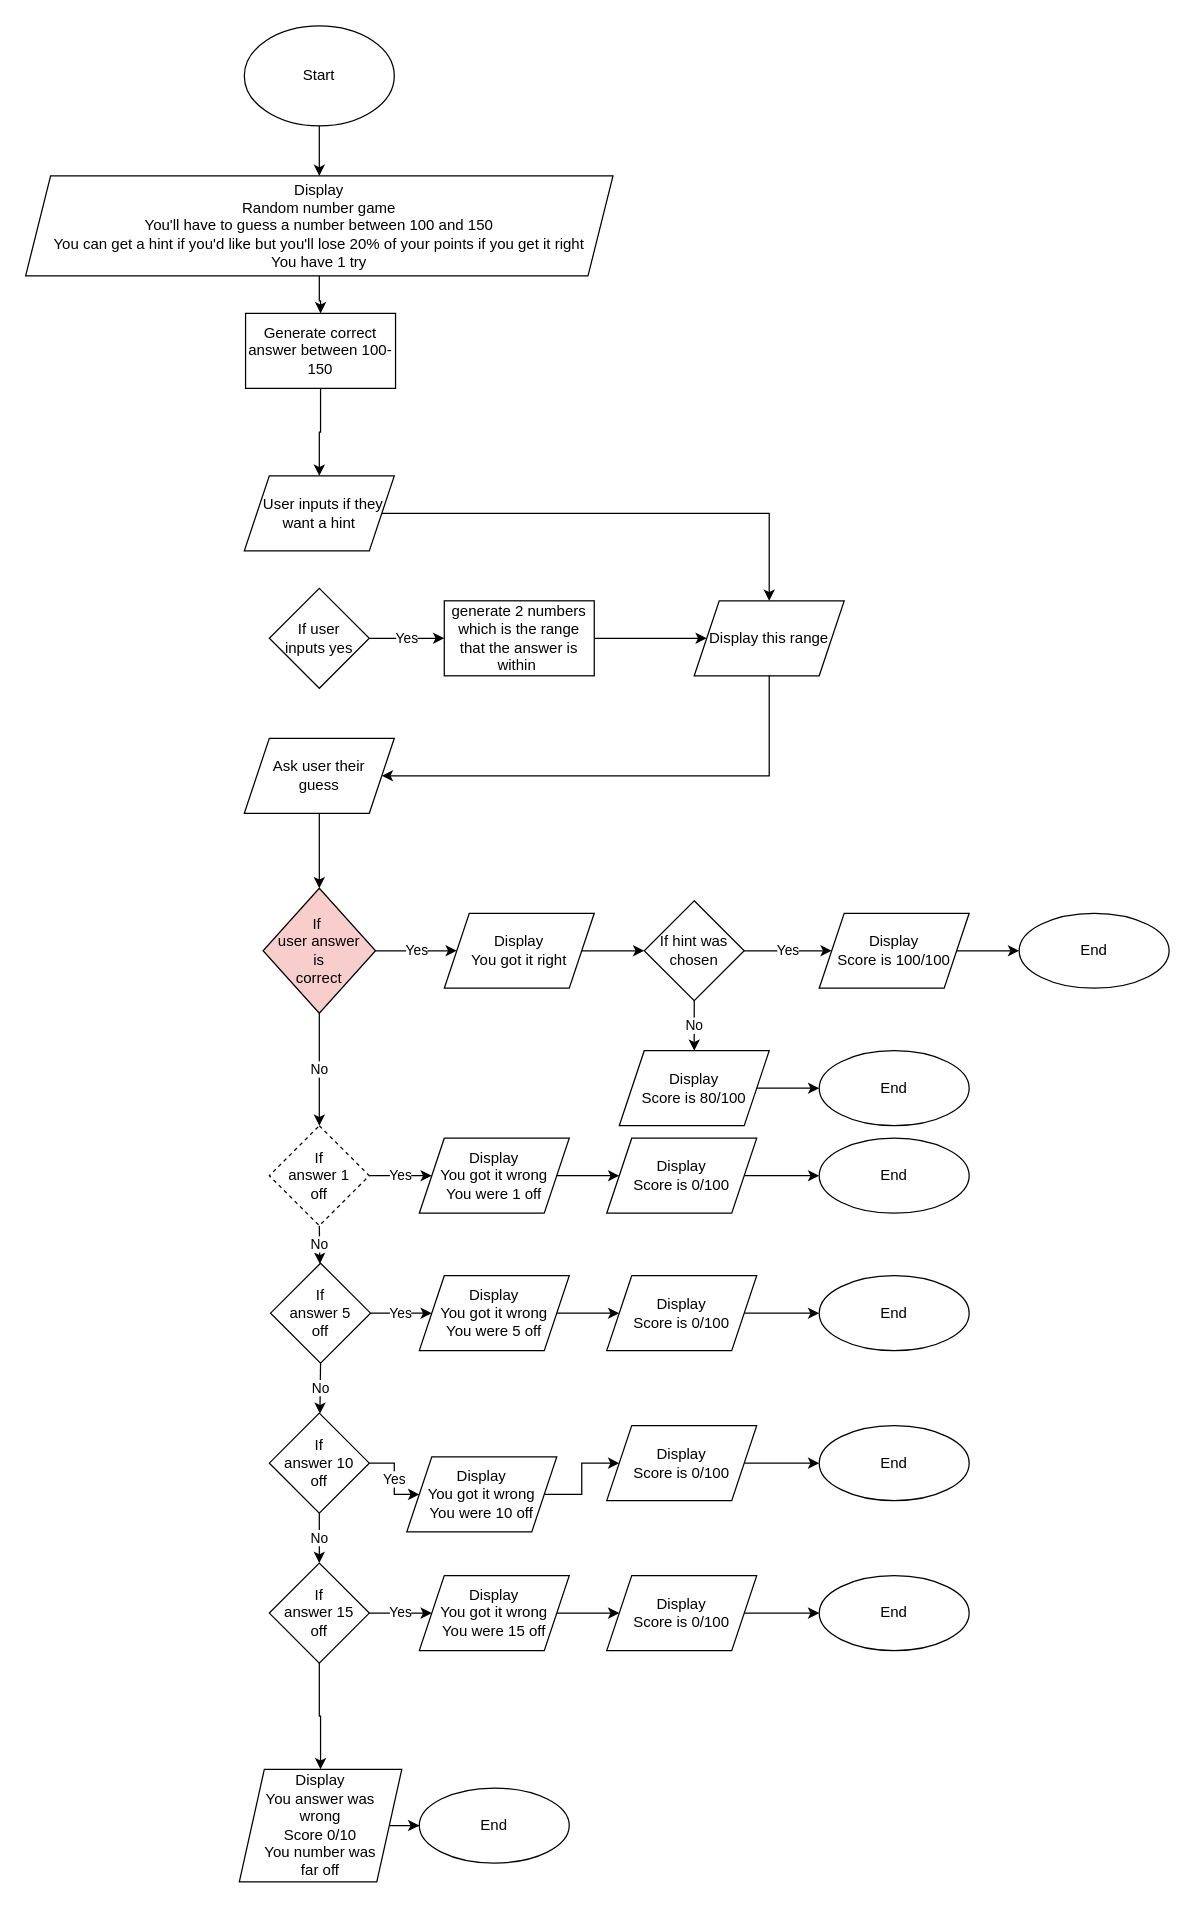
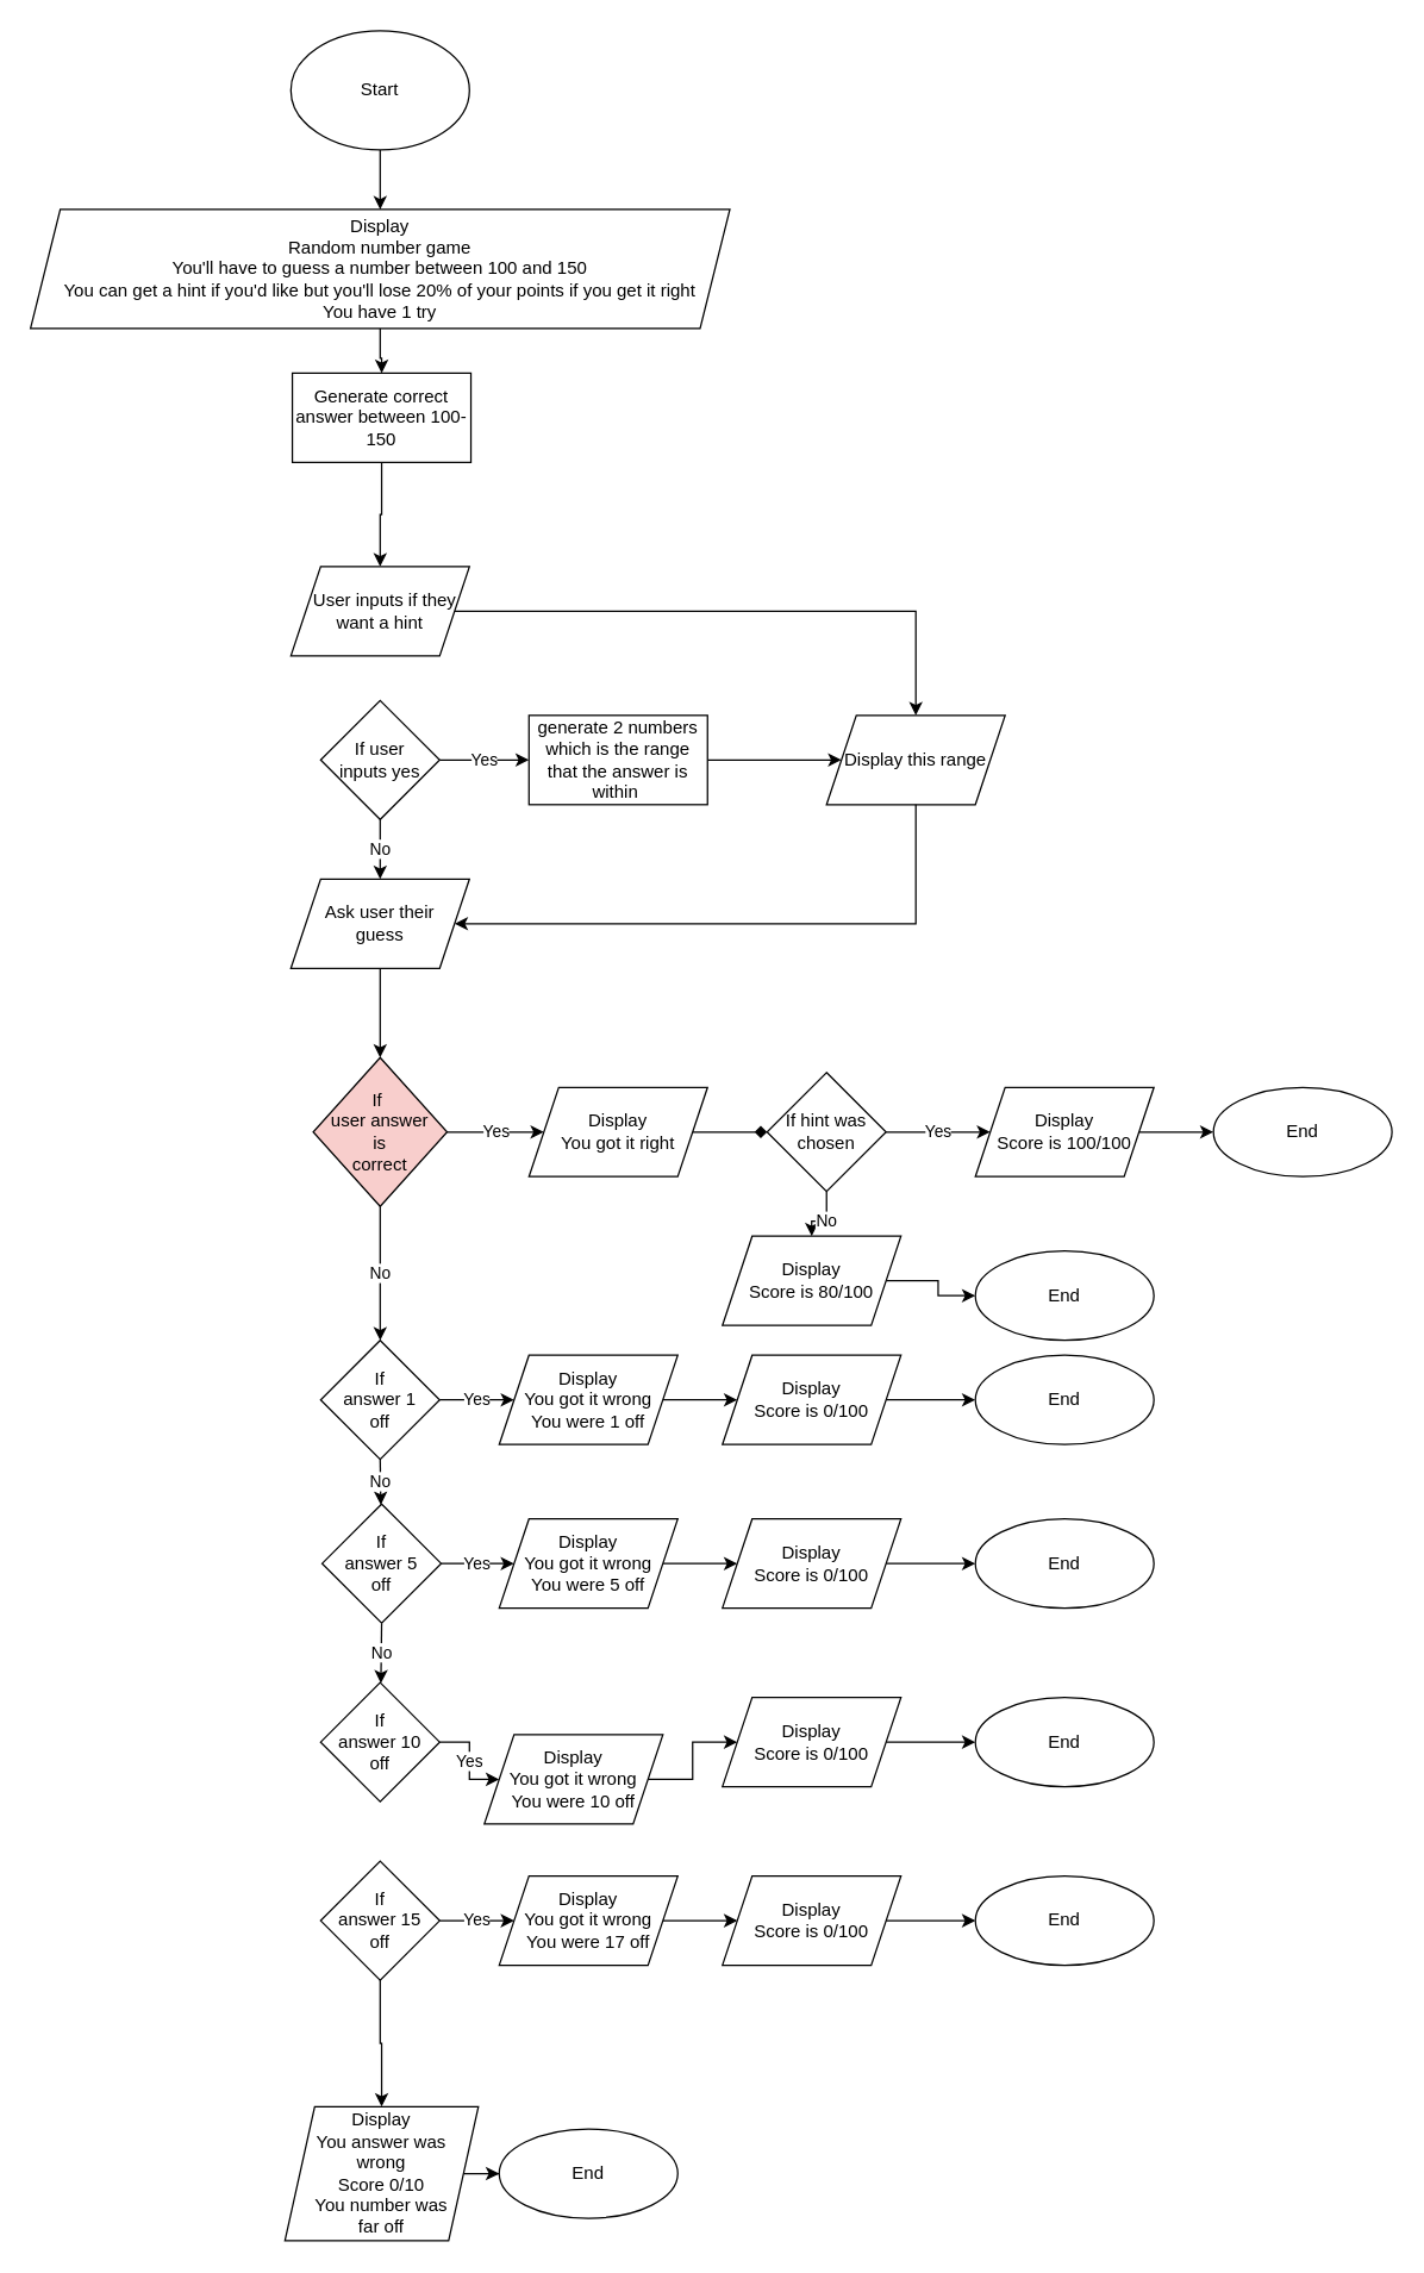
+ <mxCell id="18" value="No" style="endArrow=classic;html=1;rounded=0;entryX=0.5;entryY=0;entryDx=0;entryDy=0;exitX=0.5;exitY=1;exitDx=0;exitDy=0;" edge="1" parent="1" source="11" target="17"><mxGeometry width="50" height="50" relative="1" as="geometry"><mxPoint x="165" y="600" as="sourcePoint" /><mxPoint x="215" y="550" as="targetPoint" /></mxGeometry></mxCell>
- <mxCell id="22" value="" style="edgeStyle=orthogonalEdgeStyle;rounded=0;orthogonalLoop=1;jettySize=auto;html=1;" edge="1" parent="1" source="23" target="28"><mxGeometry relative="1" as="geometry" /></mxCell>
+ <mxCell id="22" value="" style="edgeStyle=orthogonalEdgeStyle;rounded=0;orthogonalLoop=1;jettySize=auto;html=1;endArrow=diamond;" edge="1" parent="1" source="23" target="28"><mxGeometry relative="1" as="geometry" /></mxCell>
- <mxCell id="32" value="Display&lt;br&gt;Score is 80/100" style="shape=parallelogram;perimeter=parallelogramPerimeter;whiteSpace=wrap;html=1;fixedSize=1;" vertex="1" parent="1"><mxGeometry x="495" y="840" width="120" height="60" as="geometry" /></mxCell>
+ <mxCell id="32" value="Display&lt;br&gt;Score is 80/100" style="shape=parallelogram;perimeter=parallelogramPerimeter;whiteSpace=wrap;html=1;fixedSize=1;" vertex="1" parent="1"><mxGeometry x="485" y="830" width="120" height="60" as="geometry" /></mxCell>
- <mxCell id="25" value="If &lt;br&gt;answer 1 &lt;br&gt;off" style="rhombus;whiteSpace=wrap;html=1;dashed=1;" vertex="1" parent="1"><mxGeometry x="215" y="900" width="80" height="80" as="geometry" /></mxCell>
+ <mxCell id="25" value="If &lt;br&gt;answer 1 &lt;br&gt;off" style="rhombus;whiteSpace=wrap;html=1;" vertex="1" parent="1"><mxGeometry x="215" y="900" width="80" height="80" as="geometry" /></mxCell>
- <mxCell id="64" value="No" style="endArrow=classic;html=1;rounded=0;exitX=0.5;exitY=1;exitDx=0;exitDy=0;entryX=0.5;entryY=0;entryDx=0;entryDy=0;" edge="1" parent="1" source="48" target="56"><mxGeometry width="50" height="50" relative="1" as="geometry"><mxPoint x="235" y="1260" as="sourcePoint" /><mxPoint x="285" y="1210" as="targetPoint" /></mxGeometry></mxCell>
- <mxCell id="58" value="Display &lt;br&gt;You got it wrong&lt;br&gt;You were 15 off" style="shape=parallelogram;perimeter=parallelogramPerimeter;whiteSpace=wrap;html=1;fixedSize=1;" vertex="1" parent="1"><mxGeometry x="335" y="1260" width="120" height="60" as="geometry" /></mxCell>
+ <mxCell id="58" value="Display &lt;br&gt;You got it wrong&lt;br&gt;You were 17 off" style="shape=parallelogram;perimeter=parallelogramPerimeter;whiteSpace=wrap;html=1;fixedSize=1;" vertex="1" parent="1"><mxGeometry x="335" y="1260" width="120" height="60" as="geometry" /></mxCell>
